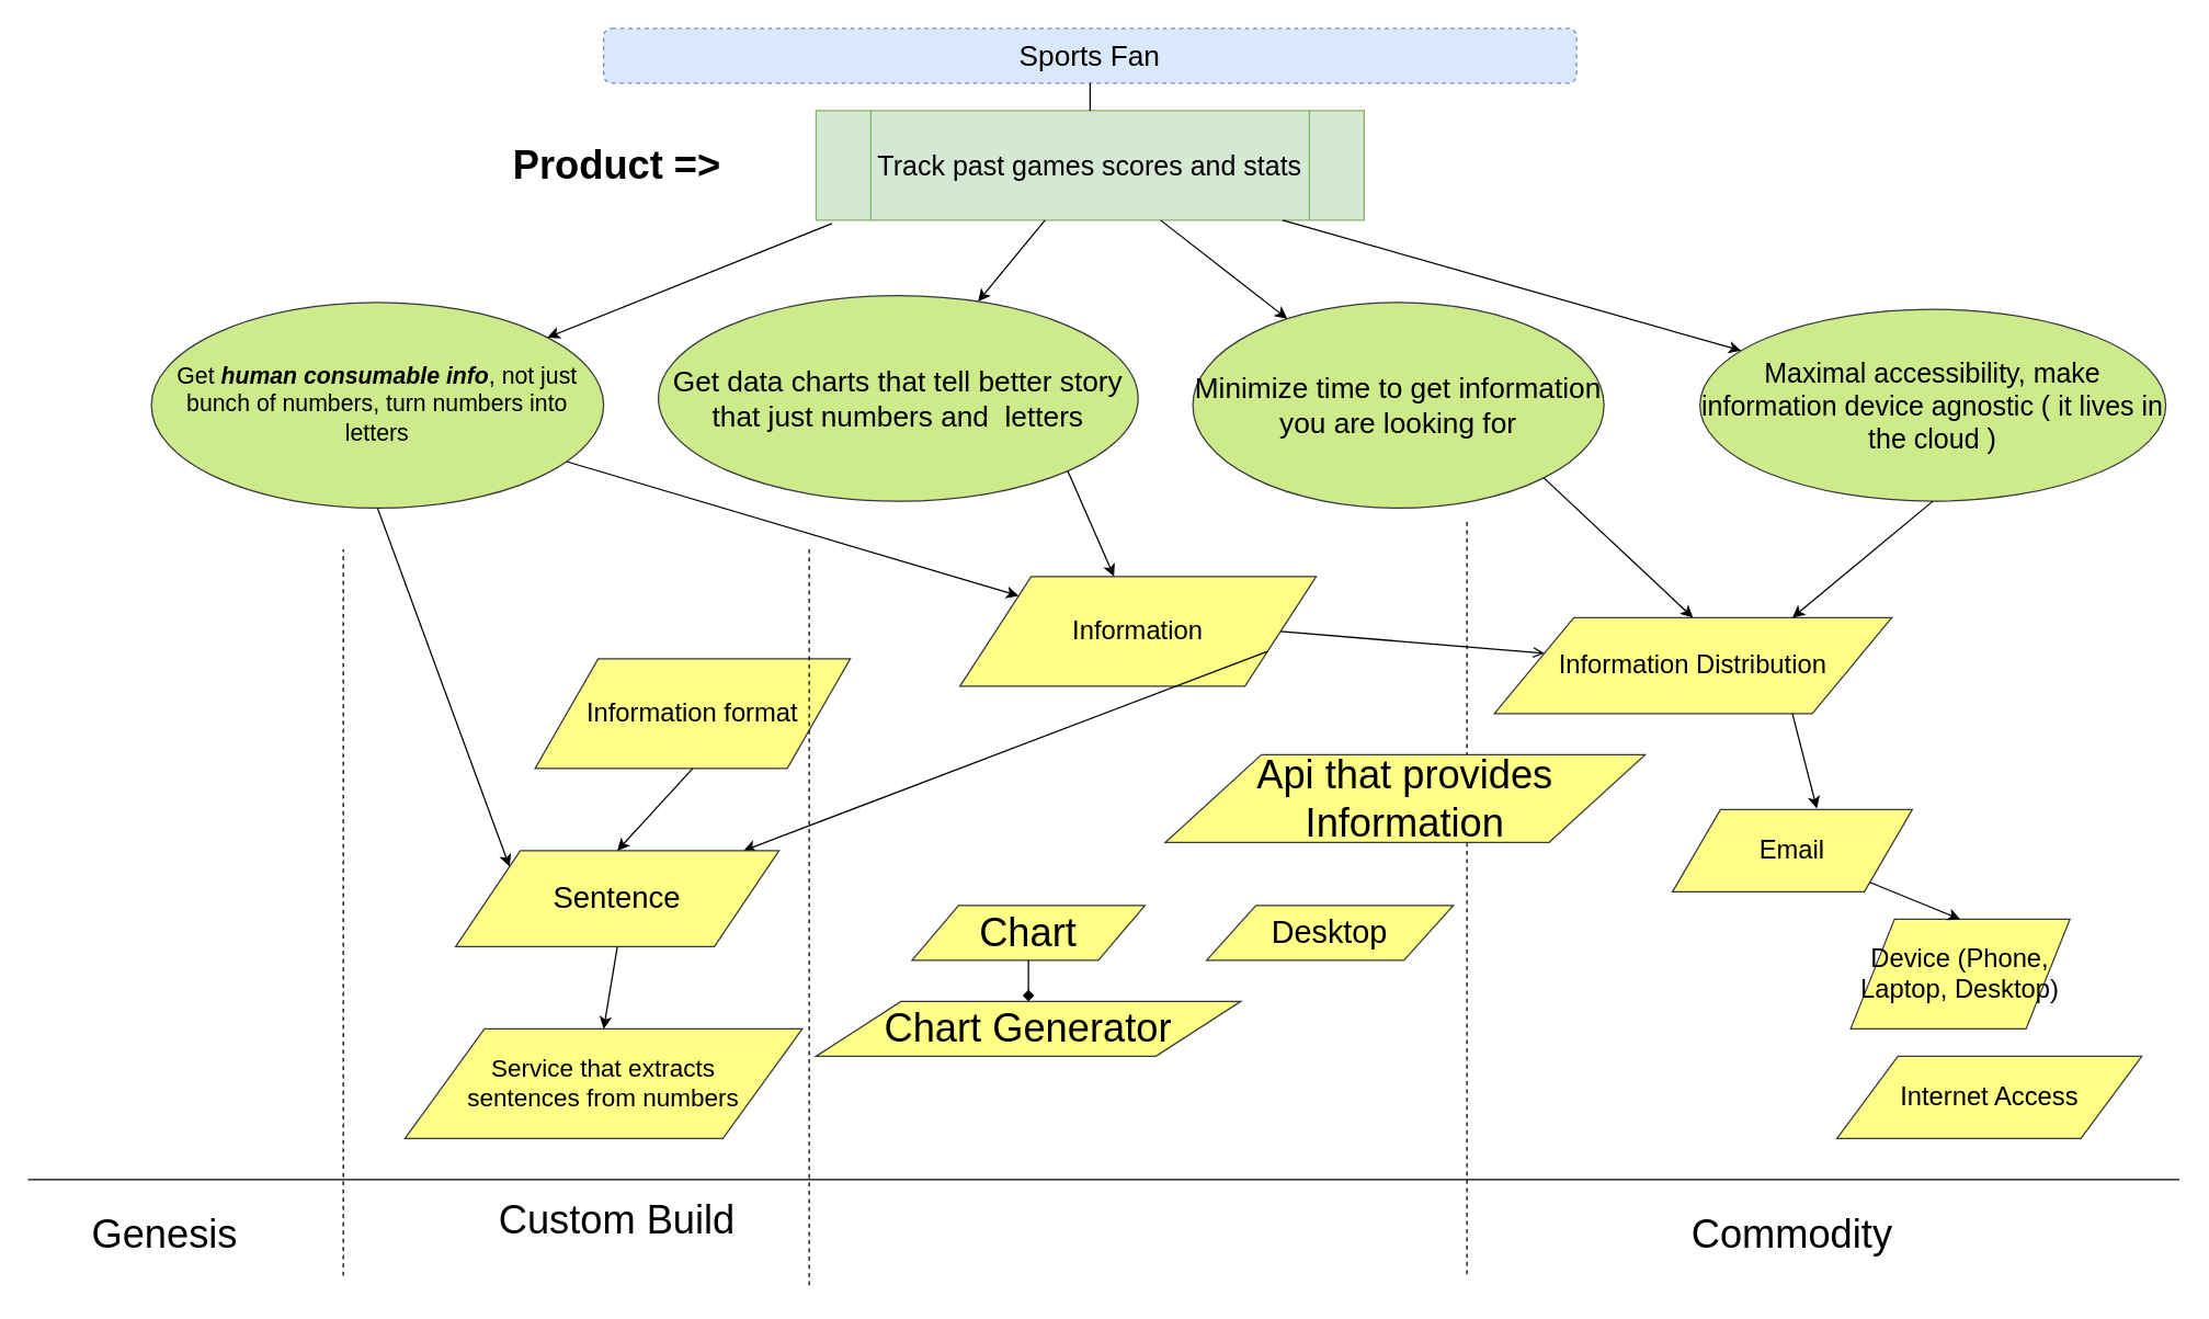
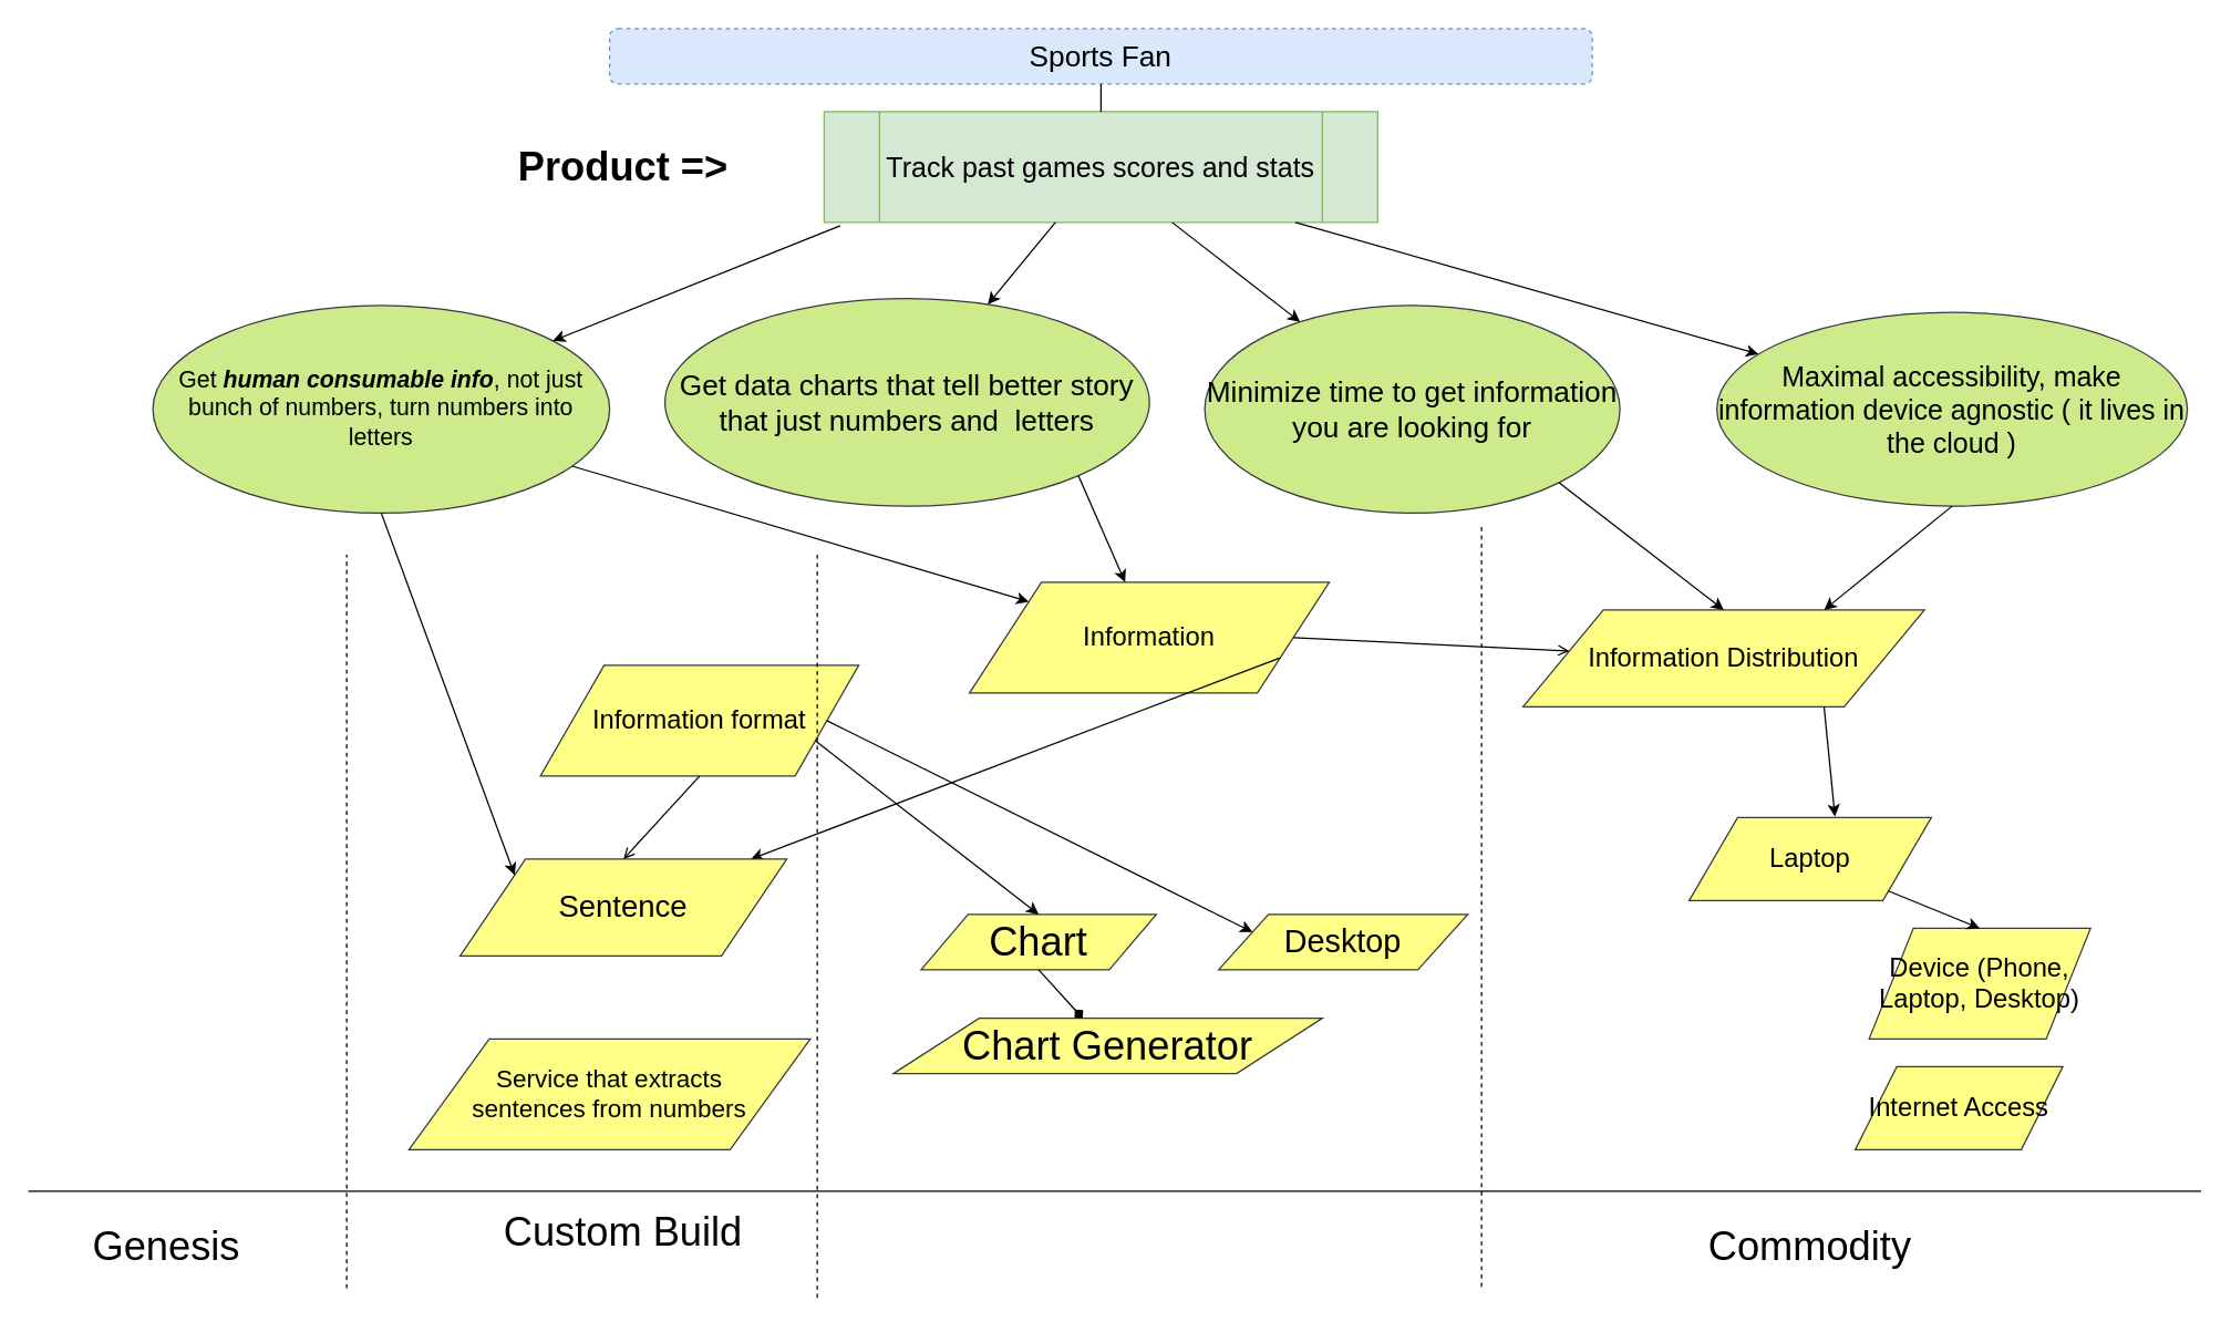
- <mxCell id="28" value="Information Distribution" style="shape=parallelogram;perimeter=parallelogramPerimeter;whiteSpace=wrap;html=1;fontSize=19;fillColor=#ffff88;strokeColor=#36393d;" vertex="1" parent="1"><mxGeometry x="1090" y="450" width="290" height="70" as="geometry" /></mxCell>
+ <mxCell id="28" value="Information Distribution" style="shape=parallelogram;perimeter=parallelogramPerimeter;whiteSpace=wrap;html=1;fontSize=19;fillColor=#ffff88;strokeColor=#36393d;" vertex="1" parent="1"><mxGeometry x="1100" y="440" width="290" height="70" as="geometry" /></mxCell>
- <mxCell id="37" value="Api that provides Information" style="shape=parallelogram;perimeter=parallelogramPerimeter;whiteSpace=wrap;html=1;fontSize=29;fillColor=#ffff88;strokeColor=#36393d;" vertex="1" parent="1"><mxGeometry x="850" y="550" width="350" height="63.91" as="geometry" /></mxCell>
+ <mxCell id="36" value="" style="endArrow=classic;html=1;fontSize=29;exitX=1;exitY=0.75;exitDx=0;exitDy=0;entryX=0.5;entryY=0;entryDx=0;entryDy=0;" edge="1" parent="1" source="15" target="35"><mxGeometry width="50" height="50" relative="1" as="geometry"><mxPoint x="20" y="1010" as="sourcePoint" /><mxPoint x="70" y="960" as="targetPoint" /></mxGeometry></mxCell>
+ <mxCell id="45" value="" style="endArrow=classic;html=1;fontSize=18;exitX=1;exitY=0.5;exitDx=0;exitDy=0;entryX=0;entryY=0.25;entryDx=0;entryDy=0;" edge="1" parent="1" source="15" target="44"><mxGeometry width="50" height="50" relative="1" as="geometry"><mxPoint x="20" y="1010" as="sourcePoint" /><mxPoint x="70" y="960" as="targetPoint" /></mxGeometry></mxCell>
- <mxCell id="42" value="" style="endArrow=classic;html=1;fontSize=18;exitX=0.5;exitY=1;exitDx=0;exitDy=0;entryX=0.5;entryY=0;entryDx=0;entryDy=0;" edge="1" parent="1" source="15" target="40"><mxGeometry width="50" height="50" relative="1" as="geometry"><mxPoint x="20" y="1010" as="sourcePoint" /><mxPoint x="70" y="960" as="targetPoint" /></mxGeometry></mxCell>
+ <mxCell id="42" value="" style="endArrow=open;html=1;fontSize=18;exitX=0.5;exitY=1;exitDx=0;exitDy=0;entryX=0.5;entryY=0;entryDx=0;entryDy=0;" edge="1" parent="1" source="15" target="40"><mxGeometry width="50" height="50" relative="1" as="geometry"><mxPoint x="20" y="1010" as="sourcePoint" /><mxPoint x="70" y="960" as="targetPoint" /></mxGeometry></mxCell>
- <mxCell id="17" value="Email" style="shape=parallelogram;perimeter=parallelogramPerimeter;whiteSpace=wrap;html=1;fontSize=19;fillColor=#ffff88;strokeColor=#36393d;" vertex="1" parent="1"><mxGeometry x="1220" y="590" width="175" height="60" as="geometry" /></mxCell>
+ <mxCell id="17" value="Laptop" style="shape=parallelogram;perimeter=parallelogramPerimeter;whiteSpace=wrap;html=1;fontSize=19;fillColor=#ffff88;strokeColor=#36393d;" vertex="1" parent="1"><mxGeometry x="1220" y="590" width="175" height="60" as="geometry" /></mxCell>
- <mxCell id="43" value="" style="endArrow=classic;html=1;fontSize=18;exitX=0.5;exitY=1;exitDx=0;exitDy=0;entryX=0.5;entryY=0;entryDx=0;entryDy=0;" edge="1" parent="1" source="40" target="41"><mxGeometry width="50" height="50" relative="1" as="geometry"><mxPoint x="20" y="1010" as="sourcePoint" /><mxPoint x="70" y="960" as="targetPoint" /></mxGeometry></mxCell>
- <mxCell id="34" value="Chart Generator" style="shape=parallelogram;perimeter=parallelogramPerimeter;whiteSpace=wrap;html=1;fontSize=29;fillColor=#ffff88;strokeColor=#36393d;" vertex="1" parent="1"><mxGeometry x="595" y="730" width="310" height="40" as="geometry" /></mxCell>
+ <mxCell id="34" value="Chart Generator" style="shape=parallelogram;perimeter=parallelogramPerimeter;whiteSpace=wrap;html=1;fontSize=29;fillColor=#ffff88;strokeColor=#36393d;" vertex="1" parent="1"><mxGeometry x="645" y="735" width="310" height="40" as="geometry" /></mxCell>
- <mxCell id="19" value="Internet Access" style="shape=parallelogram;perimeter=parallelogramPerimeter;whiteSpace=wrap;html=1;fontSize=19;fillColor=#ffff88;strokeColor=#36393d;" vertex="1" parent="1"><mxGeometry x="1340" y="770" width="222.5" height="60" as="geometry" /></mxCell>
+ <mxCell id="19" value="Internet Access" style="shape=parallelogram;perimeter=parallelogramPerimeter;whiteSpace=wrap;html=1;fontSize=19;fillColor=#ffff88;strokeColor=#36393d;" vertex="1" parent="1"><mxGeometry x="1340" y="770" width="150" height="60" as="geometry" /></mxCell>
